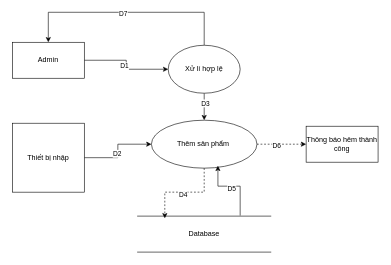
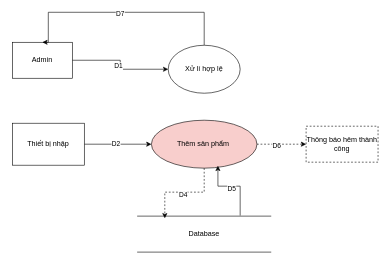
- <mxCell id="7" value="Admin" style="rounded=0;whiteSpace=wrap;html=1;" vertex="1" parent="1"><mxGeometry x="20" y="70" width="120" height="60" as="geometry" /></mxCell>
+ <mxCell id="7" value="Admin" style="rounded=0;whiteSpace=wrap;html=1;" vertex="1" parent="1"><mxGeometry x="20" y="70" width="100" height="60" as="geometry" /></mxCell>
- <mxCell id="12" value="" style="edgeStyle=orthogonalEdgeStyle;rounded=0;orthogonalLoop=1;jettySize=auto;html=1;entryX=0.5;entryY=0;entryDx=0;entryDy=0;" edge="1" parent="1" source="16" target="4"><mxGeometry relative="1" as="geometry"><mxPoint x="333" y="140" as="targetPoint" /></mxGeometry></mxCell>
- <mxCell id="13" value="D3" style="edgeLabel;html=1;align=center;verticalAlign=middle;resizable=0;points=[];" vertex="1" connectable="0" parent="12"><mxGeometry x="-0.3" y="1" relative="1" as="geometry"><mxPoint as="offset" /></mxGeometry></mxCell>
- <mxCell id="4" value="Thêm sản phẩm&amp;nbsp;" style="ellipse;whiteSpace=wrap;html=1;" vertex="1" parent="1"><mxGeometry x="252" y="200" width="176" height="80" as="geometry" /></mxCell>
+ <mxCell id="4" value="Thêm sản phẩm&amp;nbsp;" style="ellipse;whiteSpace=wrap;html=1;fillColor=#f8cecc;" vertex="1" parent="1"><mxGeometry x="252" y="200" width="176" height="80" as="geometry" /></mxCell>
- <mxCell id="11" value="Thông báo hêm thành công" style="rounded=0;whiteSpace=wrap;html=1;" vertex="1" parent="1"><mxGeometry x="510" y="210" width="120" height="60" as="geometry" /></mxCell>
+ <mxCell id="11" value="Thông báo hêm thành công" style="rounded=0;whiteSpace=wrap;html=1;dashed=1;" vertex="1" parent="1"><mxGeometry x="510" y="210" width="120" height="60" as="geometry" /></mxCell>
- <mxCell id="10" value="Thiết bị nhập" style="rounded=0;whiteSpace=wrap;html=1;" vertex="1" parent="1"><mxGeometry x="20" y="205" width="120" height="115" as="geometry" /></mxCell>
+ <mxCell id="10" value="Thiết bị nhập" style="rounded=0;whiteSpace=wrap;html=1;" vertex="1" parent="1"><mxGeometry x="20" y="205" width="120" height="70" as="geometry" /></mxCell>
